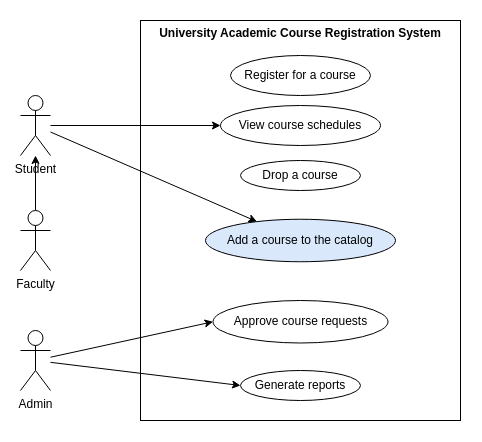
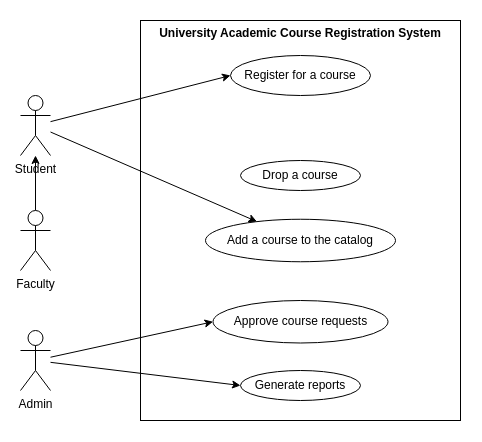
+ <mxCell id="4" style="edgeStyle=none;html=1;entryX=0;entryY=0.5;entryDx=0;entryDy=0;" edge="1" parent="1" source="6" target="12"><mxGeometry relative="1" as="geometry" /></mxCell>
- <mxCell id="3" style="edgeStyle=none;html=1;entryX=0;entryY=0.5;entryDx=0;entryDy=0;" edge="1" parent="1" source="6" target="13"><mxGeometry relative="1" as="geometry" /></mxCell>
- <mxCell id="13" value="View course schedules" style="ellipse;whiteSpace=wrap;html=1;" vertex="1" parent="1"><mxGeometry x="220" y="105" width="160" height="40" as="geometry" /></mxCell>
- <mxCell id="15" value="Add a course to the catalog" style="ellipse;whiteSpace=wrap;html=1;fillColor=#dae8fc;" vertex="1" parent="1"><mxGeometry x="205" y="218.75" width="190" height="42.5" as="geometry" /></mxCell>
+ <mxCell id="15" value="Add a course to the catalog" style="ellipse;whiteSpace=wrap;html=1;" vertex="1" parent="1"><mxGeometry x="205" y="218.75" width="190" height="42.5" as="geometry" /></mxCell>
